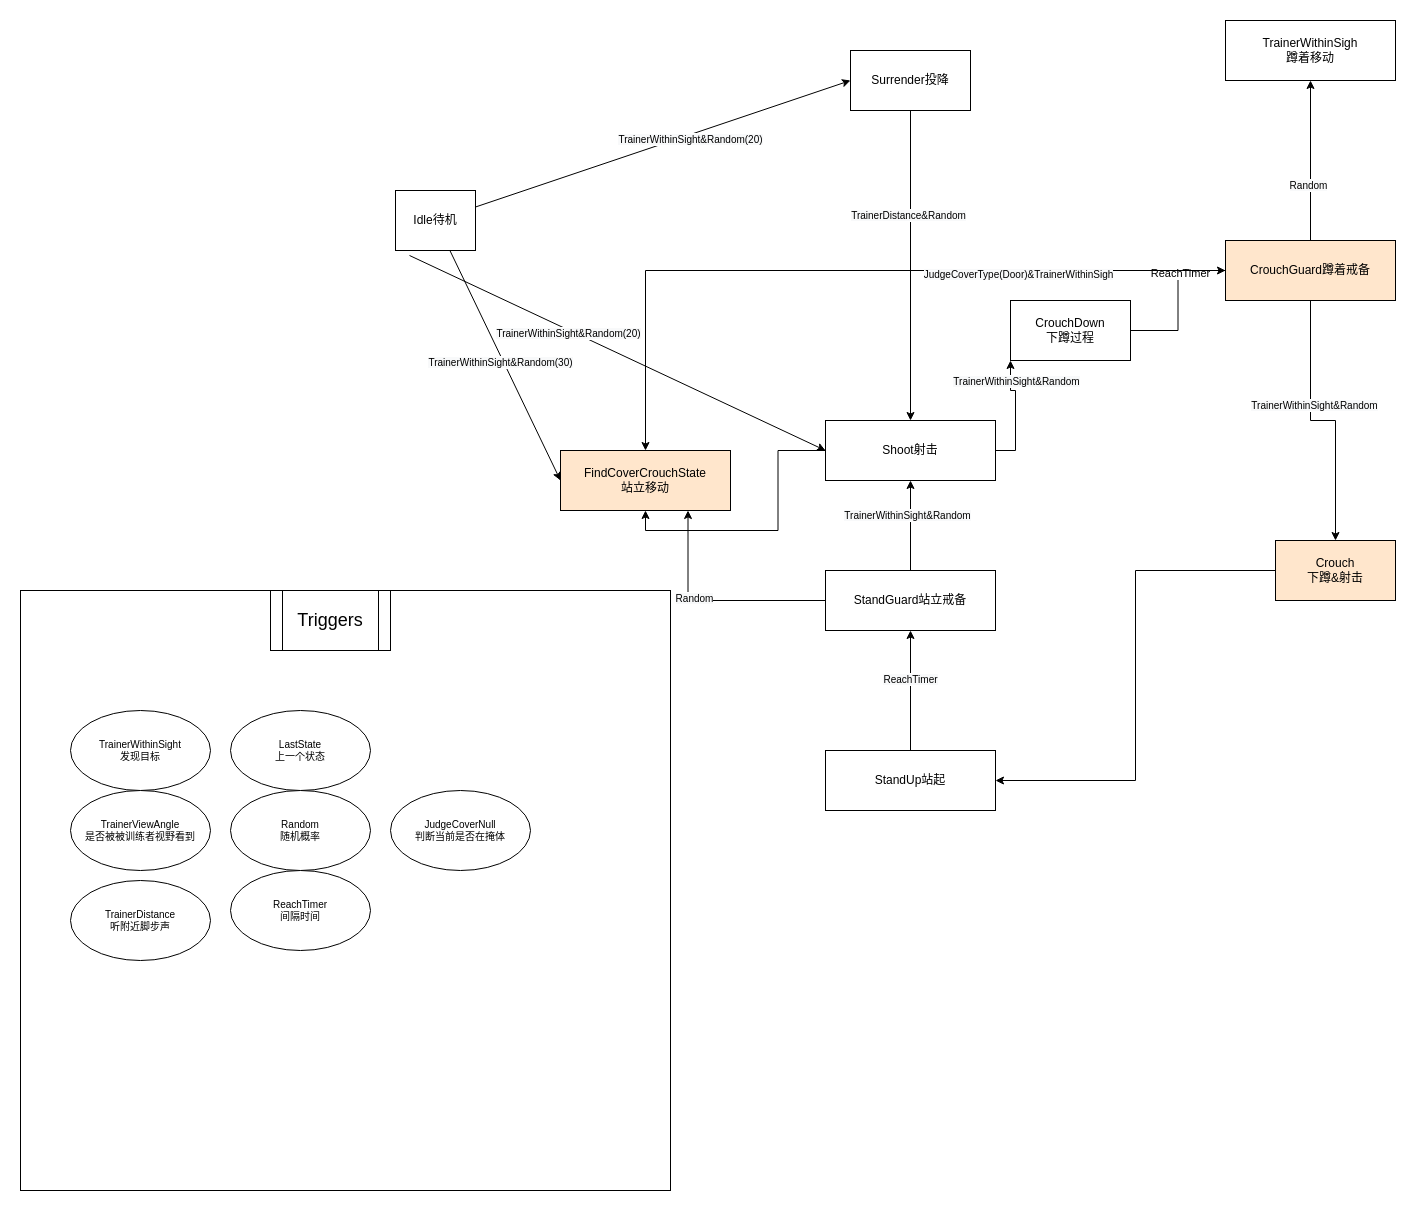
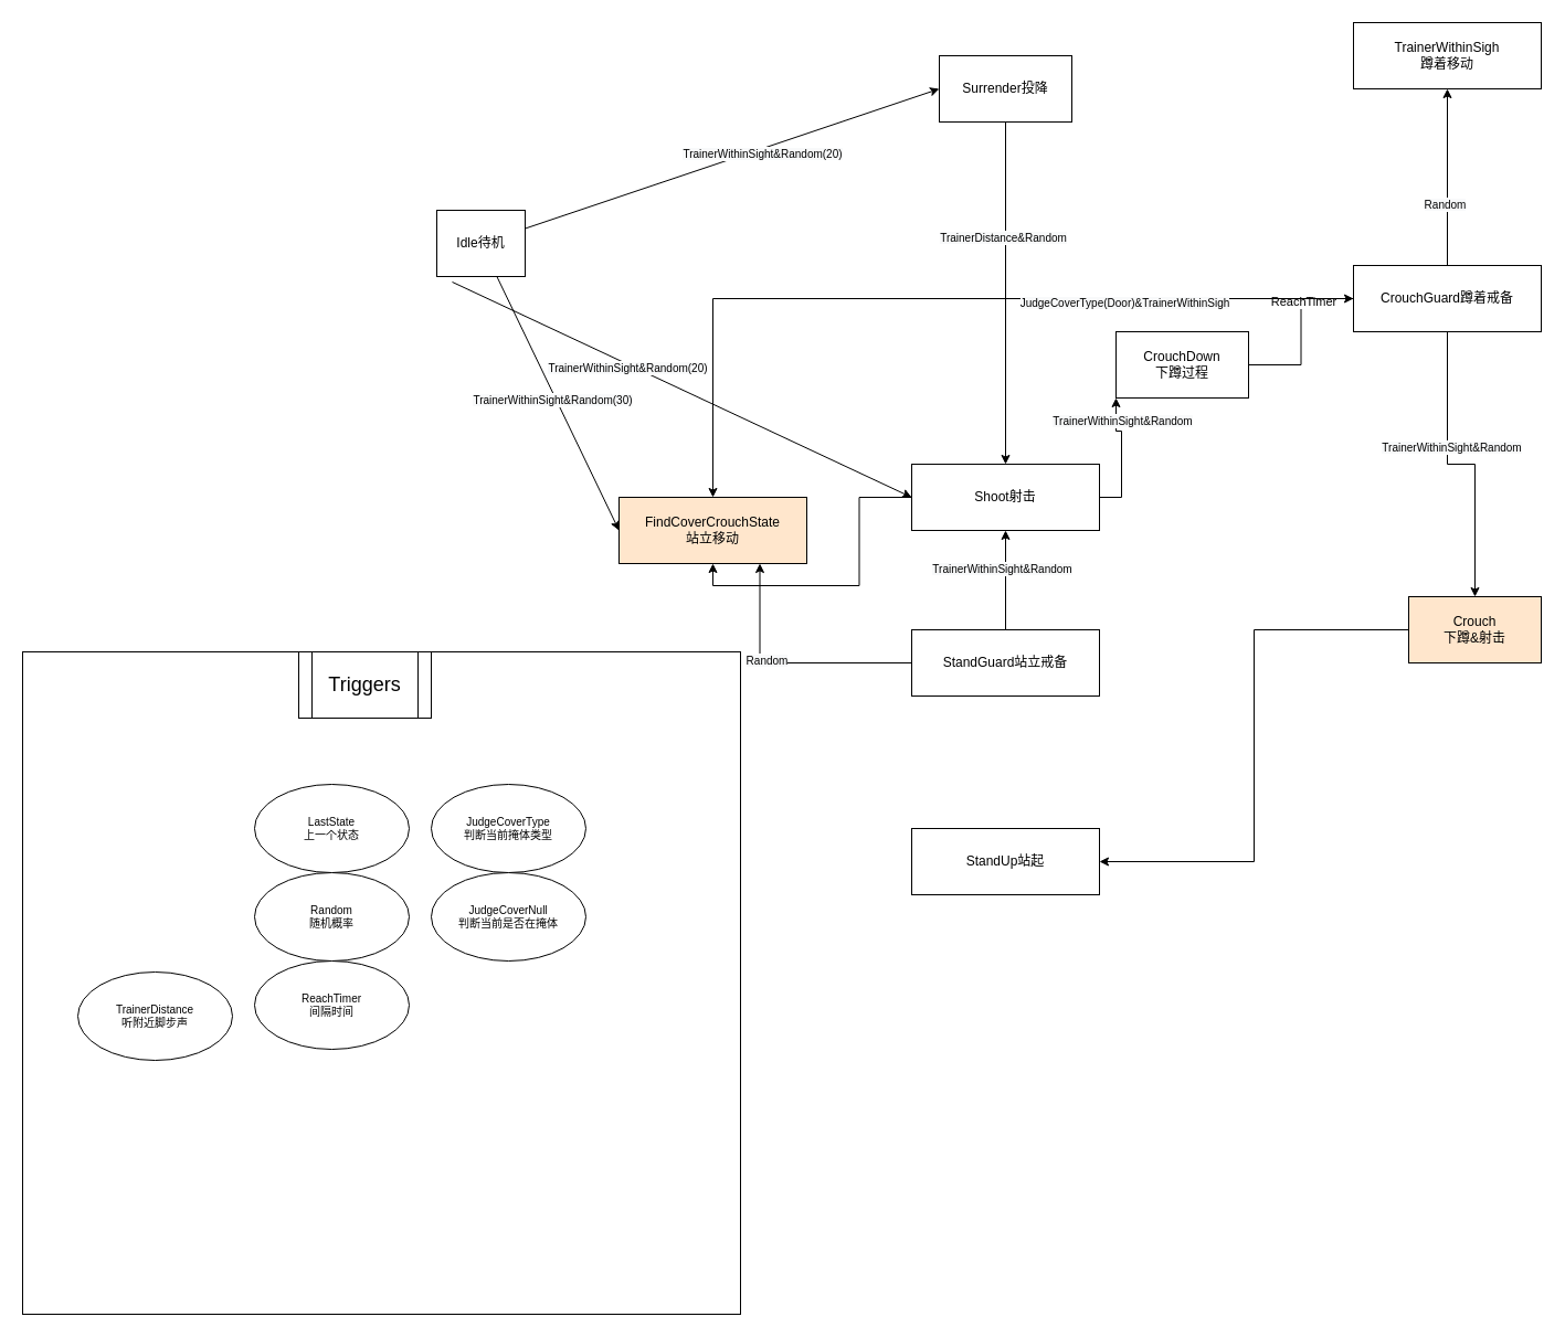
- <mxCell id="49" value="CrouchGuard蹲着戒备" style="rounded=0;whiteSpace=wrap;html=1;fillColor=#ffe6cc;" vertex="1" parent="1"><mxGeometry x="1225" y="240" width="170" height="60" as="geometry" /></mxCell>
+ <mxCell id="49" value="CrouchGuard蹲着戒备" style="rounded=0;whiteSpace=wrap;html=1;" vertex="1" parent="1"><mxGeometry x="1225" y="240" width="170" height="60" as="geometry" /></mxCell>
- <mxCell id="32" style="edgeStyle=orthogonalEdgeStyle;rounded=0;orthogonalLoop=1;jettySize=auto;html=1;entryX=0.5;entryY=1;entryDx=0;entryDy=0;" edge="1" parent="1" source="34" target="39"><mxGeometry relative="1" as="geometry" /></mxCell>
- <mxCell id="33" value="&lt;span style=&quot;font-size: 10px ; background-color: rgb(248 , 249 , 250)&quot;&gt;ReachTimer&lt;/span&gt;" style="edgeLabel;html=1;align=center;verticalAlign=middle;resizable=0;points=[];" vertex="1" connectable="0" parent="32"><mxGeometry x="0.2" y="1" relative="1" as="geometry"><mxPoint as="offset" /></mxGeometry></mxCell>
- <mxCell id="7" value="&lt;span style=&quot;font-size: 10px&quot;&gt;TrainerWithinSight&lt;/span&gt;&lt;br&gt;&lt;span style=&quot;font-size: 10px&quot;&gt;发现目标&lt;/span&gt;" style="ellipse;whiteSpace=wrap;html=1;fontSize=10;" parent="5" vertex="1"><mxGeometry x="50" y="120" width="140" height="80" as="geometry" /></mxCell>
+ <mxCell id="11" value="&lt;span style=&quot;font-size: 10px&quot;&gt;JudgeCoverType&lt;br&gt;判断当前掩体类型&lt;br&gt;&lt;/span&gt;" style="ellipse;whiteSpace=wrap;html=1;fontSize=10;" vertex="1" parent="5"><mxGeometry x="370" y="120" width="140" height="80" as="geometry" /></mxCell>
- <mxCell id="8" value="&lt;span style=&quot;font-size: 10px&quot;&gt;TrainerViewAngle&lt;br&gt;是否被被训练者视野看到&lt;br&gt;&lt;/span&gt;" style="ellipse;whiteSpace=wrap;html=1;fontSize=10;" vertex="1" parent="5"><mxGeometry x="50" y="200" width="140" height="80" as="geometry" /></mxCell>
